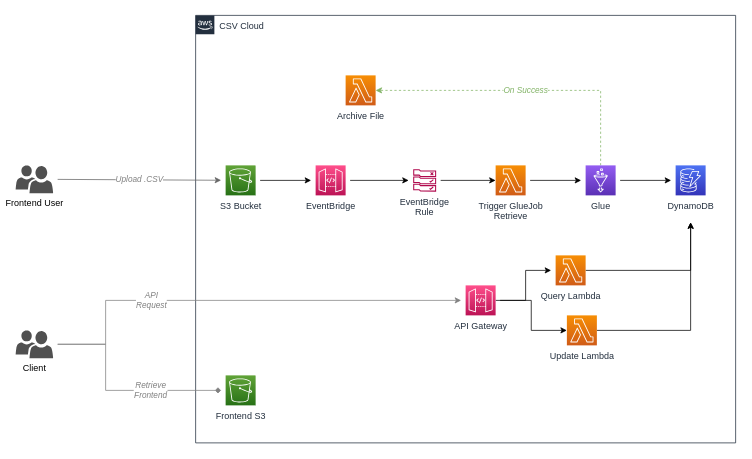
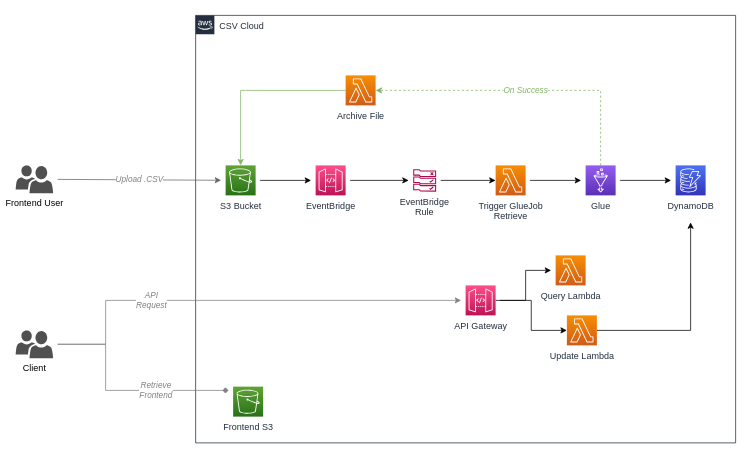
+ <mxCell id="20" style="edgeStyle=orthogonalEdgeStyle;html=1;rounded=0;fillColor=#d5e8d4;strokeColor=#82b366;" parent="2" source="21" target="4" edge="1"><mxGeometry relative="1" as="geometry" /></mxCell>
- <mxCell id="11" style="edgeStyle=orthogonalEdgeStyle;rounded=0;html=1;targetPerimeterSpacing=36;" edge="1" parent="2" source="12" target="10"><mxGeometry relative="1" as="geometry" /></mxCell>
- <mxCell id="22" value="Frontend S3" style="sketch=0;points=[[0,0,0],[0.25,0,0],[0.5,0,0],[0.75,0,0],[1,0,0],[0,1,0],[0.25,1,0],[0.5,1,0],[0.75,1,0],[1,1,0],[0,0.25,0],[0,0.5,0],[0,0.75,0],[1,0.25,0],[1,0.5,0],[1,0.75,0]];outlineConnect=0;fontColor=#232F3E;gradientColor=#60A337;gradientDirection=north;fillColor=#277116;strokeColor=#ffffff;dashed=0;verticalLabelPosition=bottom;verticalAlign=top;align=center;html=1;fontSize=12;fontStyle=0;aspect=fixed;shape=mxgraph.aws4.resourceIcon;resIcon=mxgraph.aws4.s3;" vertex="1" parent="2"><mxGeometry x="40" y="480" width="40" height="40" as="geometry" /></mxCell>
+ <mxCell id="22" value="Frontend S3" style="sketch=0;points=[[0,0,0],[0.25,0,0],[0.5,0,0],[0.75,0,0],[1,0,0],[0,1,0],[0.25,1,0],[0.5,1,0],[0.75,1,0],[1,1,0],[0,0.25,0],[0,0.5,0],[0,0.75,0],[1,0.25,0],[1,0.5,0],[1,0.75,0]];outlineConnect=0;fontColor=#232F3E;gradientColor=#60A337;gradientDirection=north;fillColor=#277116;strokeColor=#ffffff;dashed=0;verticalLabelPosition=bottom;verticalAlign=top;align=center;html=1;fontSize=12;fontStyle=0;aspect=fixed;shape=mxgraph.aws4.resourceIcon;resIcon=mxgraph.aws4.s3;" vertex="1" parent="2"><mxGeometry x="50" y="495" width="40" height="40" as="geometry" /></mxCell>
